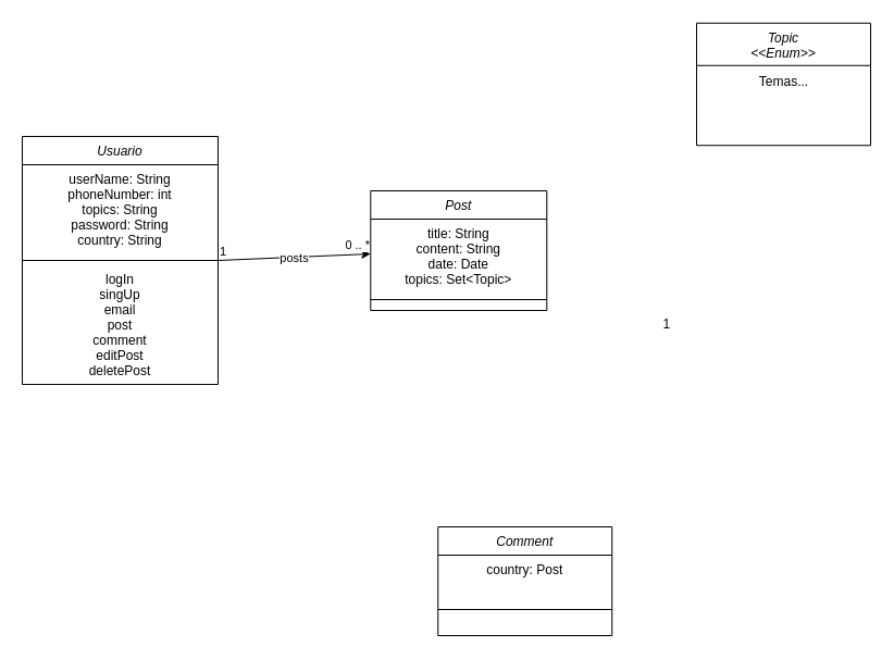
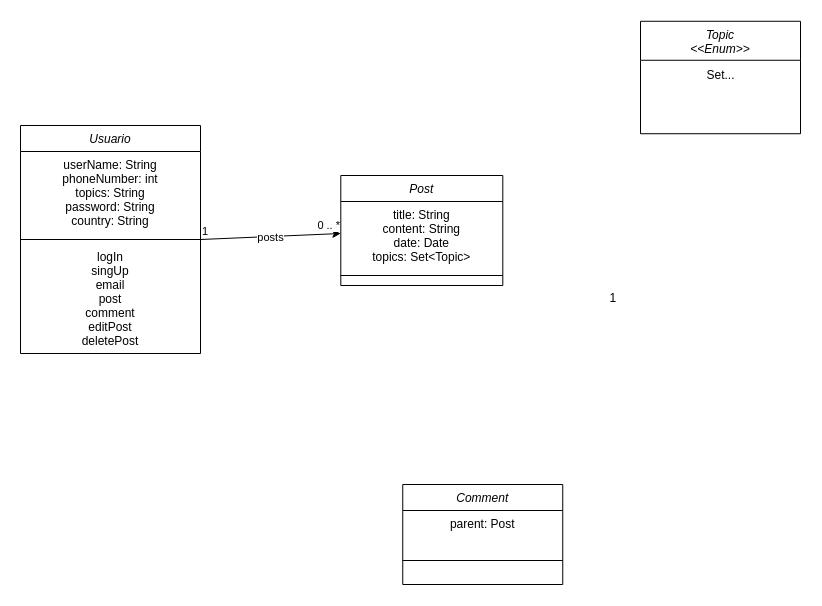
- <mxCell id="13" value="Temas..." style="text;html=1;align=center;verticalAlign=middle;resizable=0;points=[];autosize=1;strokeColor=none;fillColor=none;" vertex="1" parent="12"><mxGeometry y="39" width="160" height="30" as="geometry" /></mxCell>
+ <mxCell id="13" value="Set..." style="text;html=1;align=center;verticalAlign=middle;resizable=0;points=[];autosize=1;strokeColor=none;fillColor=none;" vertex="1" parent="12"><mxGeometry y="39" width="160" height="30" as="geometry" /></mxCell>
- <mxCell id="10" value="country: Post" style="text;align=center;verticalAlign=top;spacingLeft=4;spacingRight=4;overflow=hidden;rotatable=0;points=[[0,0.5],[1,0.5]];portConstraint=eastwest;" vertex="1" parent="9"><mxGeometry y="26" width="160" height="26" as="geometry" /></mxCell>
+ <mxCell id="10" value="parent: Post" style="text;align=center;verticalAlign=top;spacingLeft=4;spacingRight=4;overflow=hidden;rotatable=0;points=[[0,0.5],[1,0.5]];portConstraint=eastwest;" vertex="1" parent="9"><mxGeometry y="26" width="160" height="26" as="geometry" /></mxCell>
